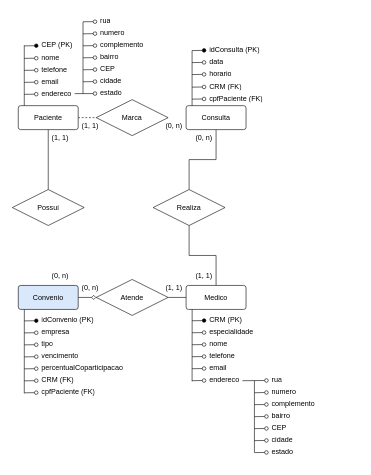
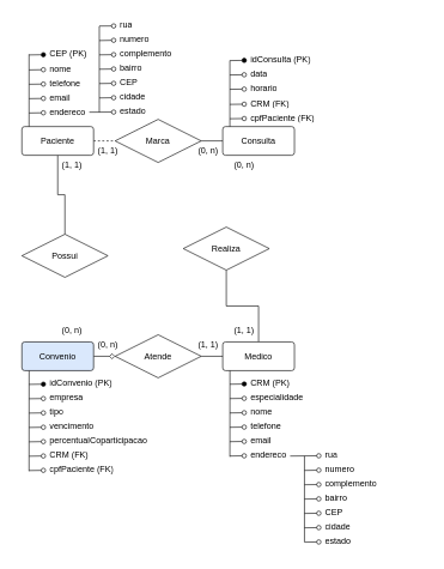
+ <mxCell id="5" style="edgeStyle=orthogonalEdgeStyle;rounded=0;orthogonalLoop=1;jettySize=auto;html=1;exitX=0;exitY=0.5;exitDx=0;exitDy=0;entryX=1;entryY=0.5;entryDx=0;entryDy=0;endArrow=none;endFill=0;" edge="1" parent="1" source="6" target="15"><mxGeometry relative="1" as="geometry" /></mxCell>
- <mxCell id="4" style="edgeStyle=orthogonalEdgeStyle;rounded=0;orthogonalLoop=1;jettySize=auto;html=1;exitX=0.5;exitY=1;exitDx=0;exitDy=0;entryX=0.5;entryY=0;entryDx=0;entryDy=0;endArrow=none;endFill=0;" edge="1" parent="1" source="6" target="13"><mxGeometry relative="1" as="geometry" /></mxCell>
- <mxCell id="12" value="Possui" style="shape=rhombus;perimeter=rhombusPerimeter;whiteSpace=wrap;html=1;align=center;" vertex="1" parent="1"><mxGeometry x="20" y="315" width="120" height="60" as="geometry" /></mxCell>
+ <mxCell id="12" value="Possui" style="shape=rhombus;perimeter=rhombusPerimeter;whiteSpace=wrap;html=1;align=center;" vertex="1" parent="1"><mxGeometry x="30" y="325" width="120" height="60" as="geometry" /></mxCell>
